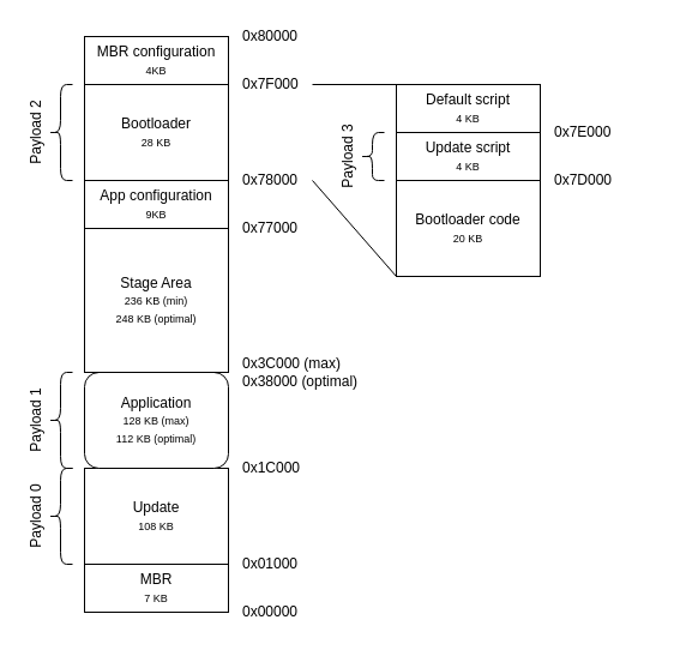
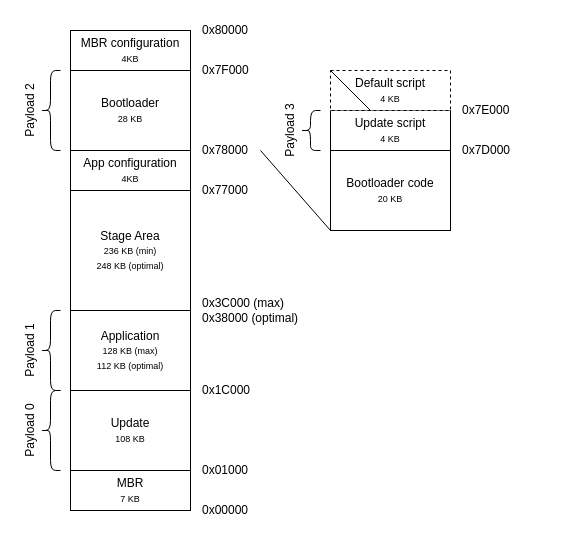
- <mxCell id="27" value="" style="endArrow=none;html=1;exitX=0;exitY=0;exitDx=0;exitDy=0;entryX=1;entryY=0.5;entryDx=0;entryDy=0;" parent="1" source="25" target="29" edge="1"><mxGeometry width="50" height="50" relative="1" as="geometry"><mxPoint x="780" y="10" as="sourcePoint" /><mxPoint x="666" y="0" as="targetPoint" /></mxGeometry></mxCell>
+ <mxCell id="27" value="" style="endArrow=none;html=1;exitX=0;exitY=0;exitDx=0;exitDy=0;" parent="1" source="25" target="23" edge="1"><mxGeometry width="50" height="50" relative="1" as="geometry"><mxPoint x="780" y="10" as="sourcePoint" /><mxPoint x="666" y="0" as="targetPoint" /></mxGeometry></mxCell>
- <mxCell id="25" value="Default script&lt;br&gt;&lt;font style=&quot;font-size: 9px&quot;&gt;4 KB&lt;/font&gt;" style="rounded=0;whiteSpace=wrap;html=1;" parent="1" vertex="1"><mxGeometry x="330" y="70" width="120" height="40" as="geometry" /></mxCell>
+ <mxCell id="25" value="Default script&lt;br&gt;&lt;font style=&quot;font-size: 9px&quot;&gt;4 KB&lt;/font&gt;" style="rounded=0;whiteSpace=wrap;html=1;dashed=1;" parent="1" vertex="1"><mxGeometry x="330" y="70" width="120" height="40" as="geometry" /></mxCell>
- <mxCell id="6" value="App configuration&lt;br&gt;&lt;font style=&quot;font-size: 9px&quot;&gt;9KB&lt;/font&gt;" style="rounded=0;whiteSpace=wrap;html=1;" parent="1" vertex="1"><mxGeometry x="70" y="150" width="120" height="40" as="geometry" /></mxCell>
+ <mxCell id="6" value="App configuration&lt;br&gt;&lt;font style=&quot;font-size: 9px&quot;&gt;4KB&lt;/font&gt;" style="rounded=0;whiteSpace=wrap;html=1;" parent="1" vertex="1"><mxGeometry x="70" y="150" width="120" height="40" as="geometry" /></mxCell>
- <mxCell id="4" value="Application&lt;br&gt;&lt;font style=&quot;font-size: 9px&quot;&gt;128 KB (max)&lt;br&gt;112 KB (optimal)&lt;br&gt;&lt;/font&gt;" style="whiteSpace=wrap;html=1;rounded=1;" parent="1" vertex="1"><mxGeometry x="70" y="310" width="120" height="80" as="geometry" /></mxCell>
+ <mxCell id="4" value="Application&lt;br&gt;&lt;font style=&quot;font-size: 9px&quot;&gt;128 KB (max)&lt;br&gt;112 KB (optimal)&lt;br&gt;&lt;/font&gt;" style="rounded=0;whiteSpace=wrap;html=1;" parent="1" vertex="1"><mxGeometry x="70" y="310" width="120" height="80" as="geometry" /></mxCell>
